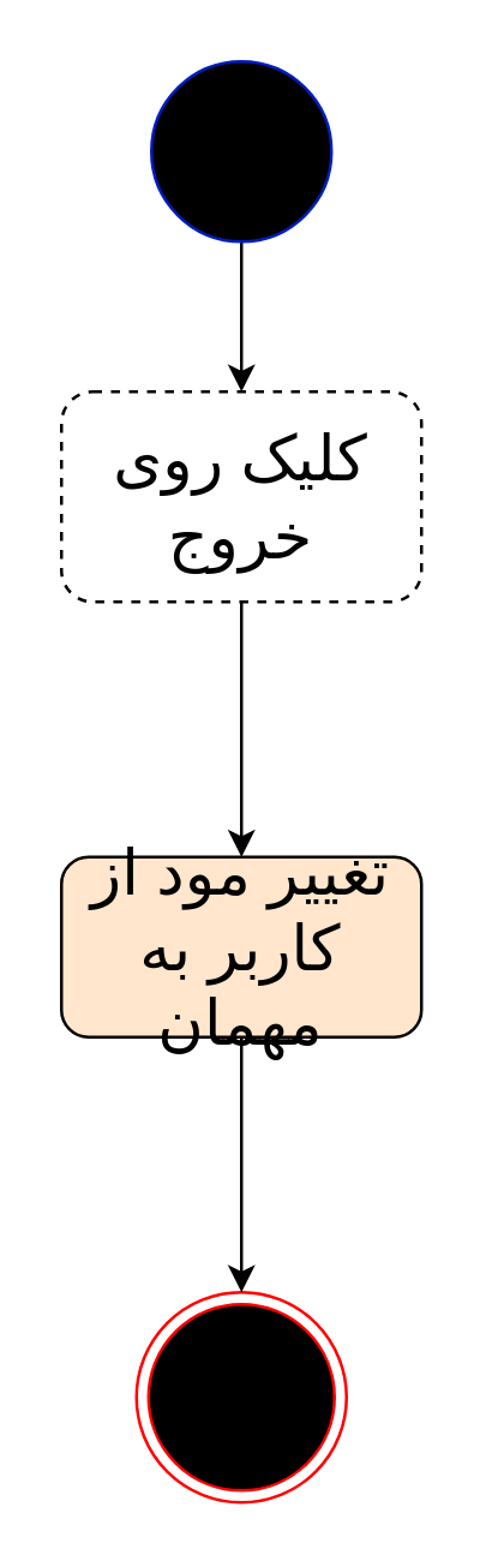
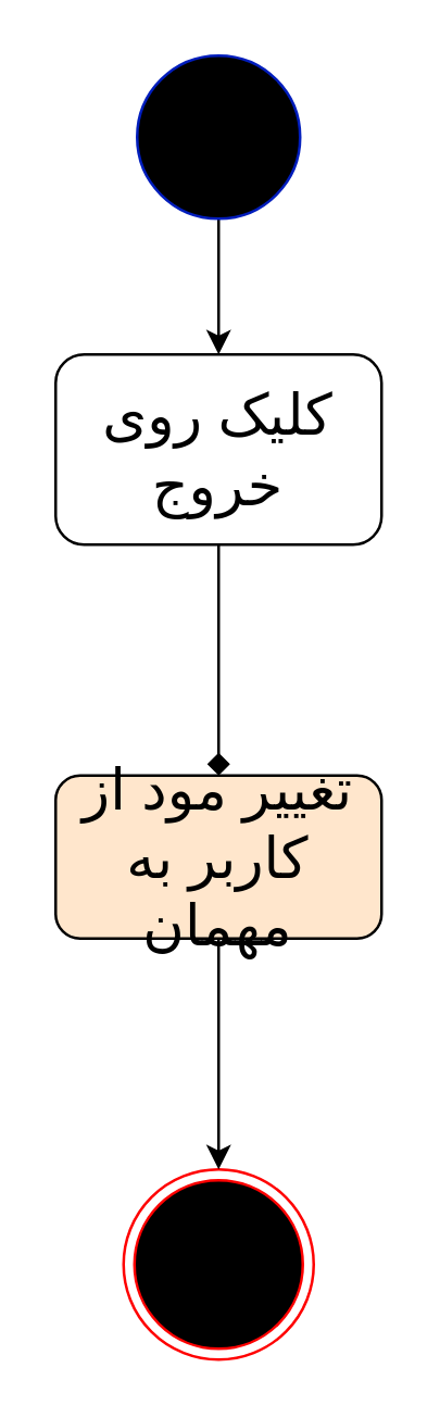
- <mxCell id="5" value="کلیک روی خروج" style="rounded=1;whiteSpace=wrap;html=1;fontSize=21;dashed=1;" parent="1" vertex="1"><mxGeometry x="20" y="130" width="120" height="70" as="geometry" /></mxCell>
+ <mxCell id="5" value="کلیک روی خروج" style="rounded=1;whiteSpace=wrap;html=1;fontSize=21;" parent="1" vertex="1"><mxGeometry x="20" y="130" width="120" height="70" as="geometry" /></mxCell>
- <mxCell id="4" value="" style="edgeStyle=orthogonalEdgeStyle;rounded=0;orthogonalLoop=1;jettySize=auto;html=1;" parent="1" source="5" target="8" edge="1"><mxGeometry relative="1" as="geometry" /></mxCell>
+ <mxCell id="4" value="" style="edgeStyle=orthogonalEdgeStyle;rounded=0;orthogonalLoop=1;jettySize=auto;html=1;endArrow=diamond;" parent="1" source="5" target="8" edge="1"><mxGeometry relative="1" as="geometry" /></mxCell>
